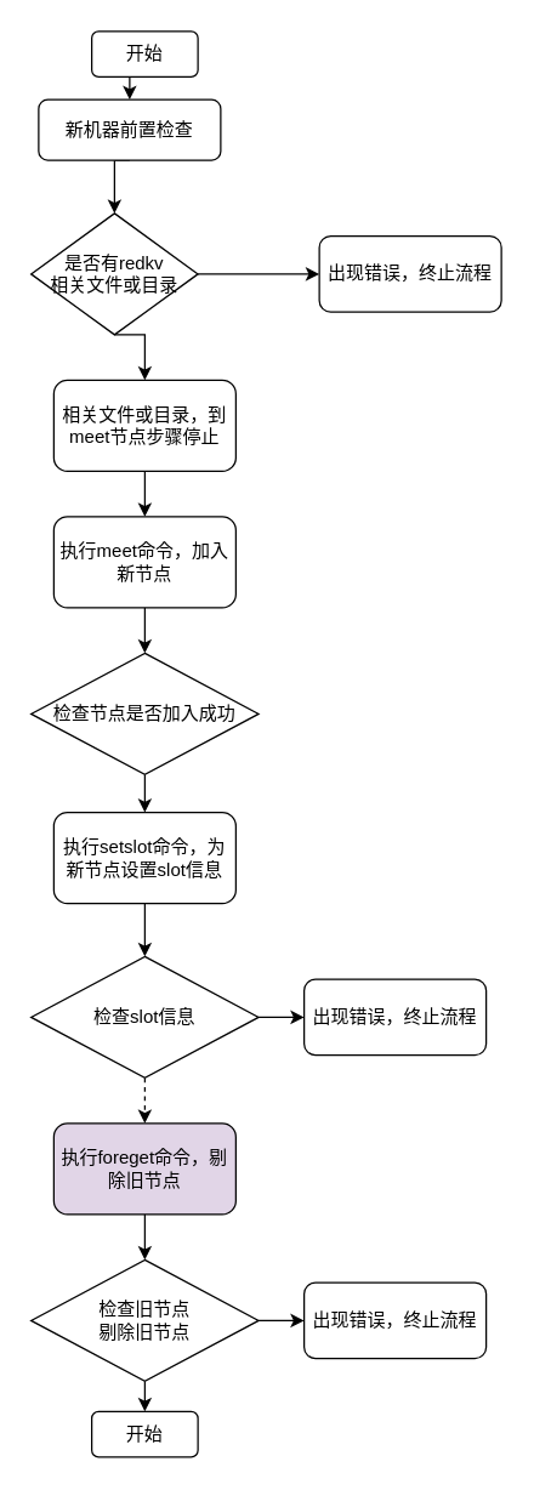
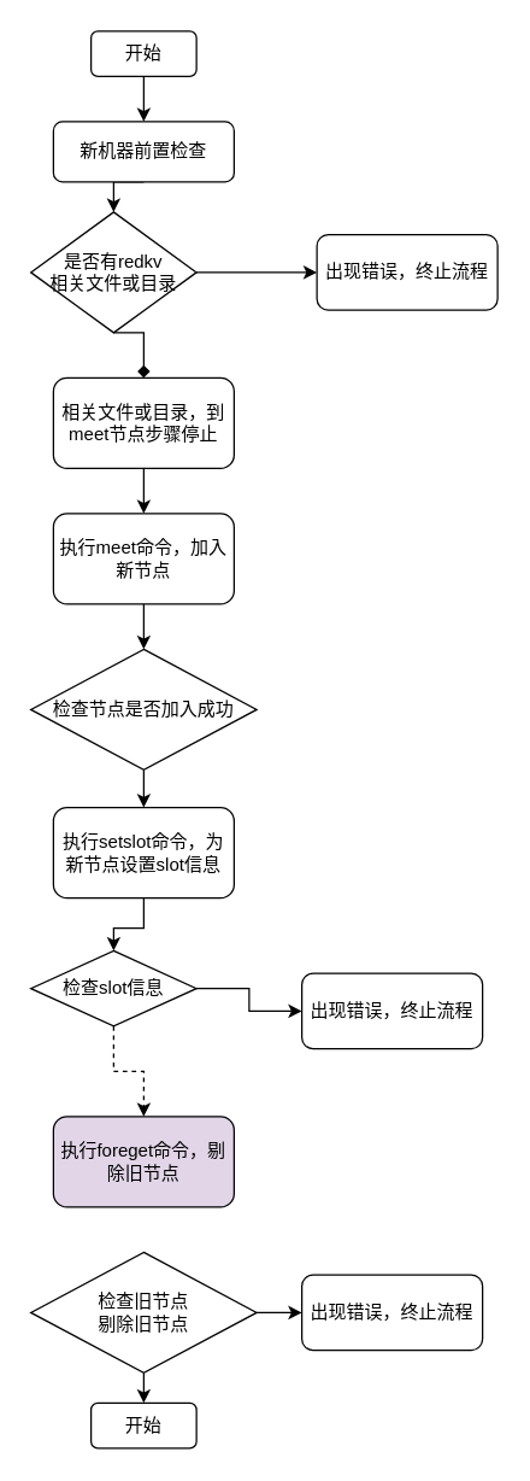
- <mxCell id="5" value="新机器前置检查" style="rounded=1;whiteSpace=wrap;html=1;" vertex="1" parent="1"><mxGeometry x="25" y="65" width="120" height="40" as="geometry" /></mxCell>
+ <mxCell id="5" value="新机器前置检查" style="rounded=1;whiteSpace=wrap;html=1;" vertex="1" parent="1"><mxGeometry x="35" y="80" width="120" height="40" as="geometry" /></mxCell>
- <mxCell id="6" style="edgeStyle=orthogonalEdgeStyle;rounded=0;orthogonalLoop=1;jettySize=auto;html=1;exitX=0.5;exitY=1;exitDx=0;exitDy=0;entryX=0.5;entryY=0;entryDx=0;entryDy=0;" edge="1" parent="1" source="8" target="10"><mxGeometry relative="1" as="geometry" /></mxCell>
+ <mxCell id="6" style="edgeStyle=orthogonalEdgeStyle;rounded=0;orthogonalLoop=1;jettySize=auto;html=1;exitX=0.5;exitY=1;exitDx=0;exitDy=0;entryX=0.5;entryY=0;entryDx=0;entryDy=0;endArrow=diamond;" edge="1" parent="1" source="8" target="10"><mxGeometry relative="1" as="geometry" /></mxCell>
- <mxCell id="19" value="检查slot信息" style="rhombus;whiteSpace=wrap;html=1;" vertex="1" parent="1"><mxGeometry x="20" y="630" width="150" height="80" as="geometry" /></mxCell>
+ <mxCell id="19" value="检查slot信息" style="rhombus;whiteSpace=wrap;html=1;" vertex="1" parent="1"><mxGeometry x="20" y="630" width="110" height="50" as="geometry" /></mxCell>
- <mxCell id="20" style="edgeStyle=orthogonalEdgeStyle;rounded=0;orthogonalLoop=1;jettySize=auto;html=1;exitX=0.5;exitY=1;exitDx=0;exitDy=0;" edge="1" parent="1" source="21" target="24"><mxGeometry relative="1" as="geometry" /></mxCell>
